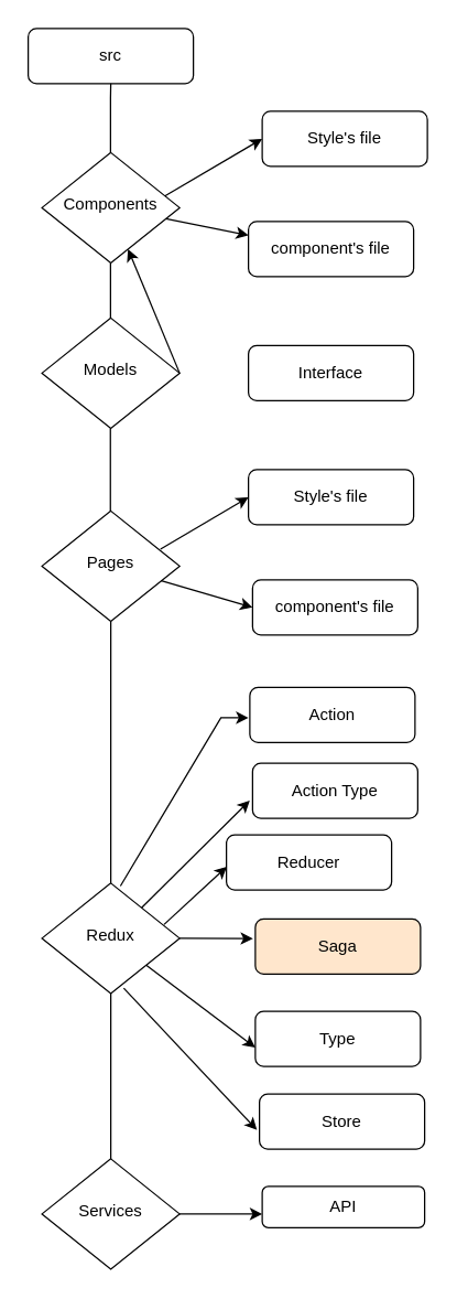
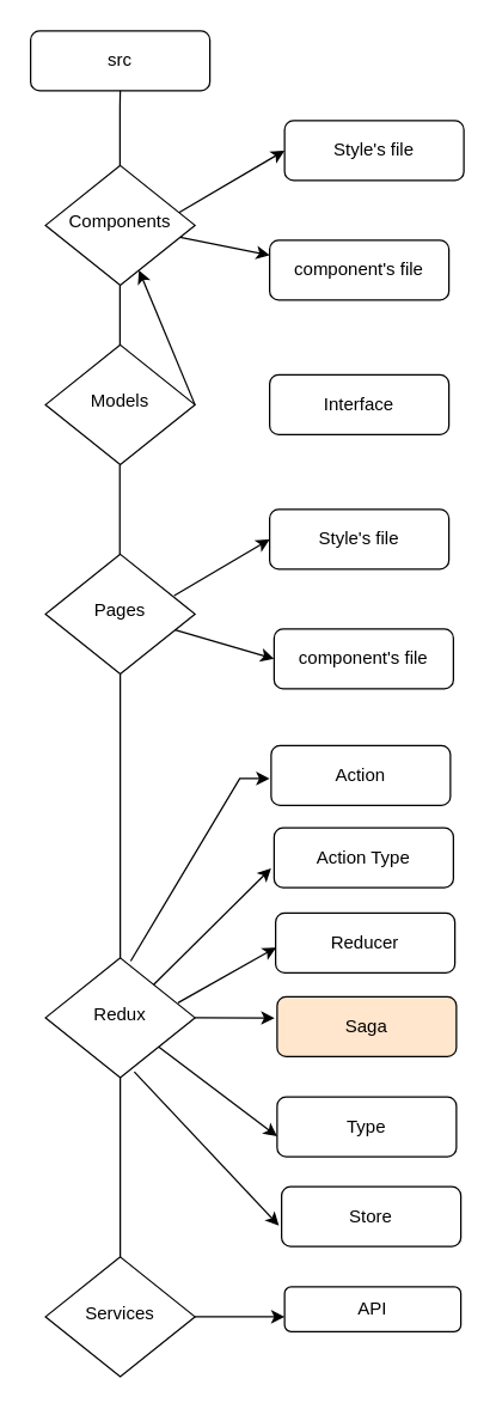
- <mxCell id="22" value="Reducer&lt;br&gt;" style="rounded=1;whiteSpace=wrap;html=1;fontSize=12;glass=0;strokeWidth=1;shadow=0;" vertex="1" parent="1"><mxGeometry x="164" y="605" width="120" height="40" as="geometry" /></mxCell>
+ <mxCell id="22" value="Reducer&lt;br&gt;" style="rounded=1;whiteSpace=wrap;html=1;fontSize=12;glass=0;strokeWidth=1;shadow=0;" vertex="1" parent="1"><mxGeometry x="184" y="610" width="120" height="40" as="geometry" /></mxCell>
